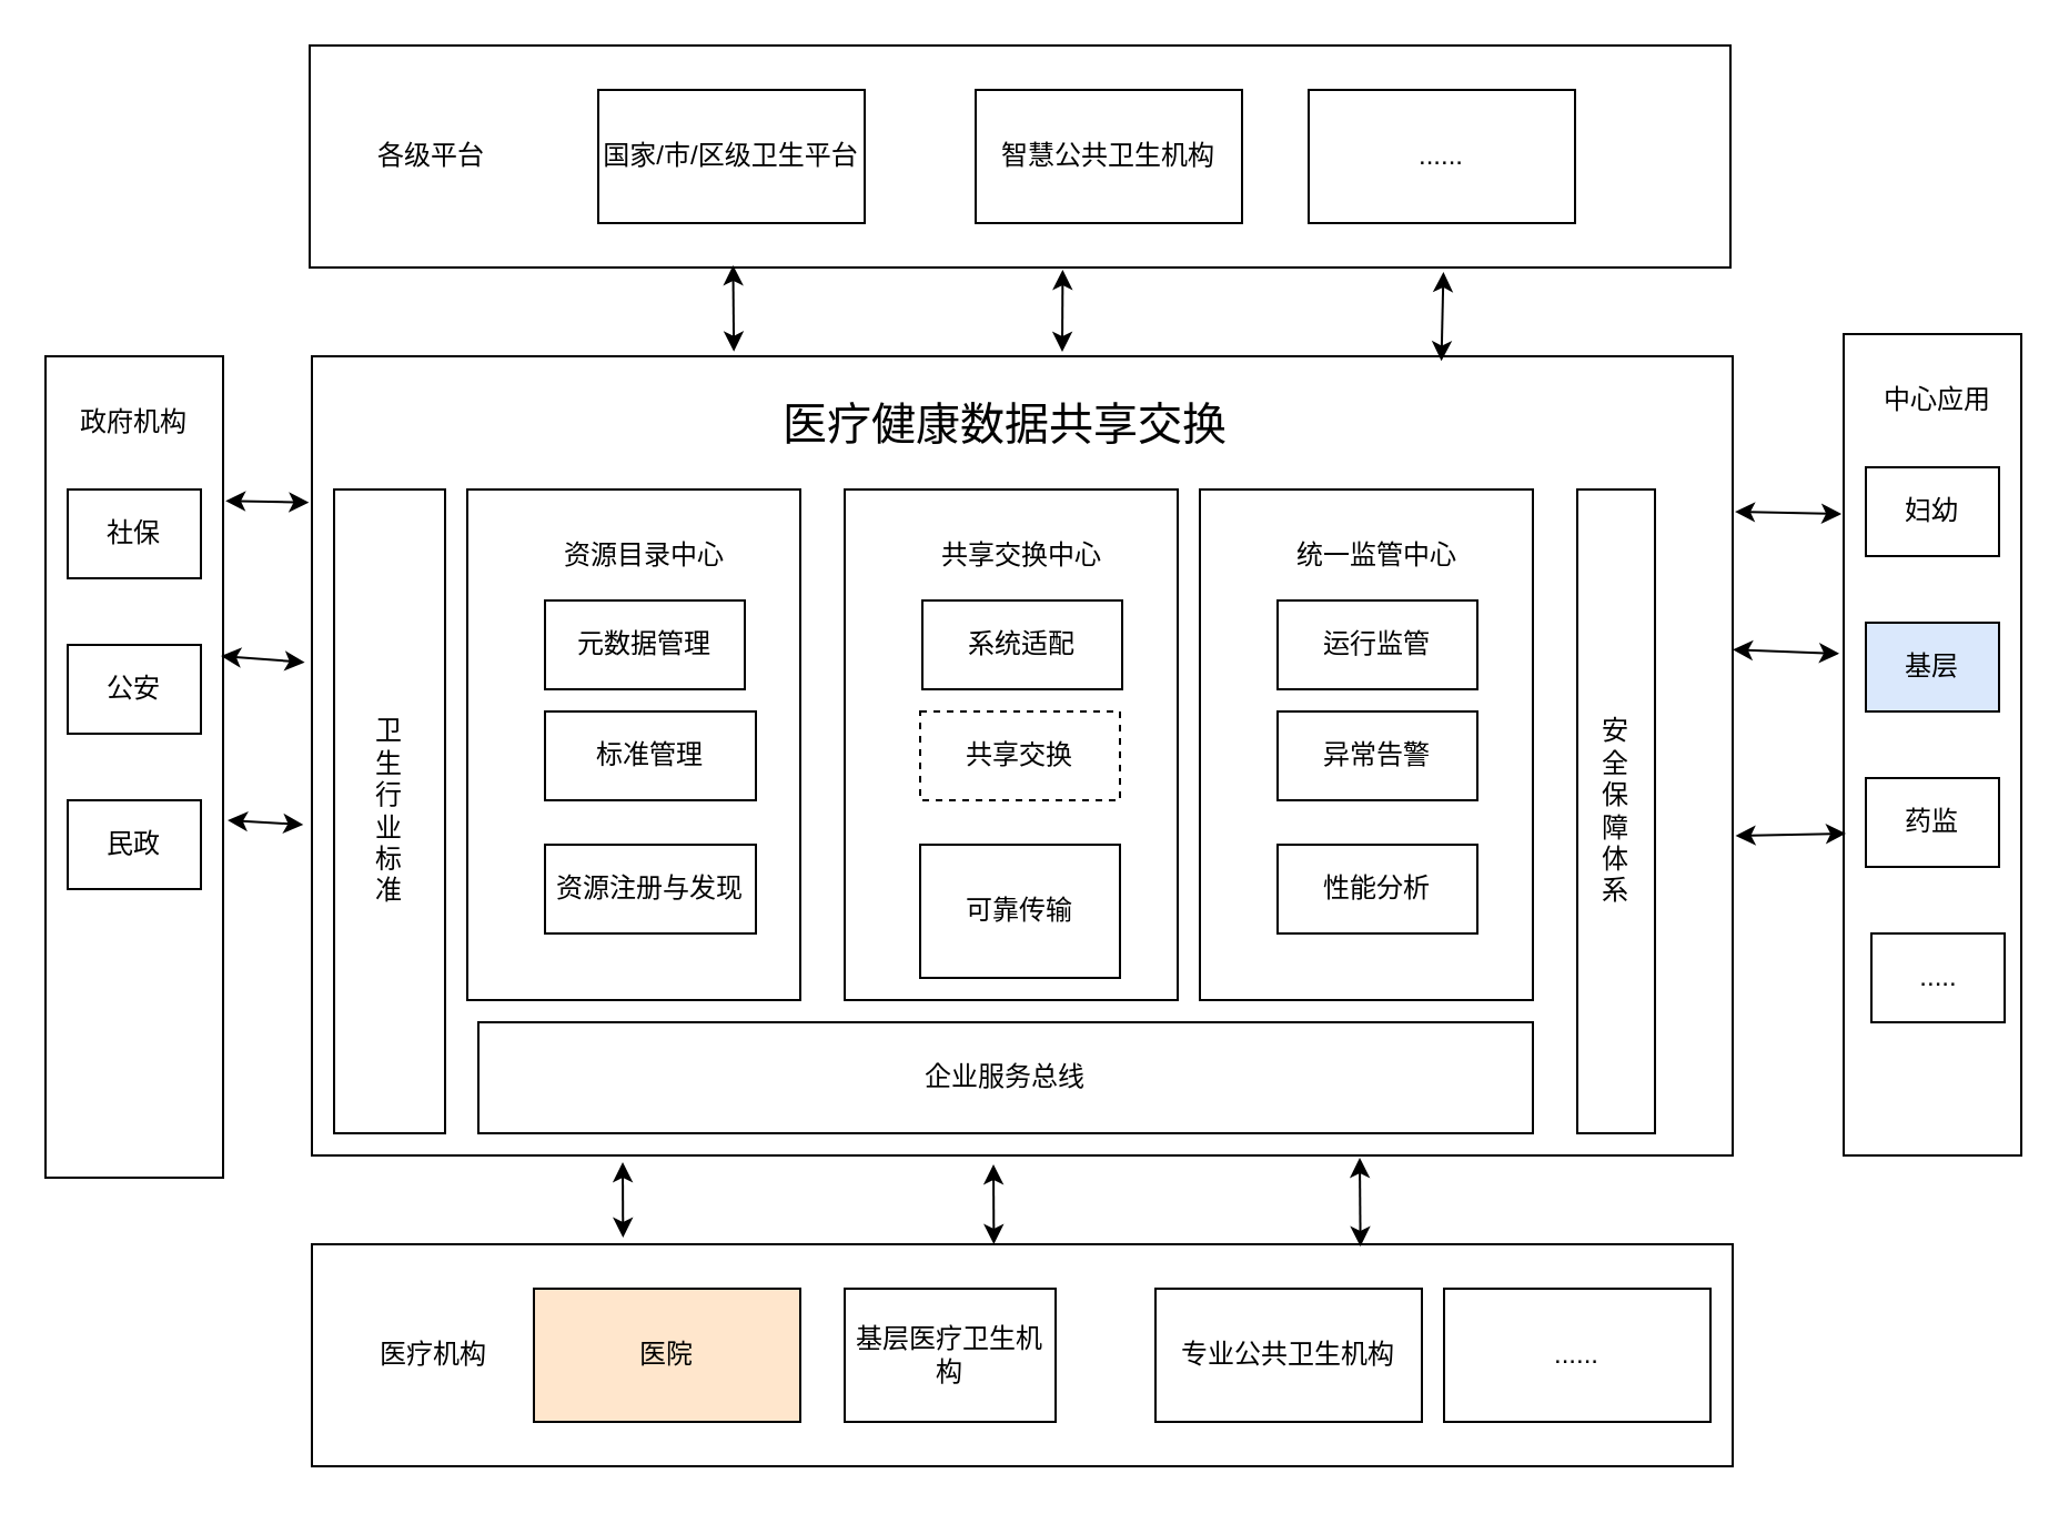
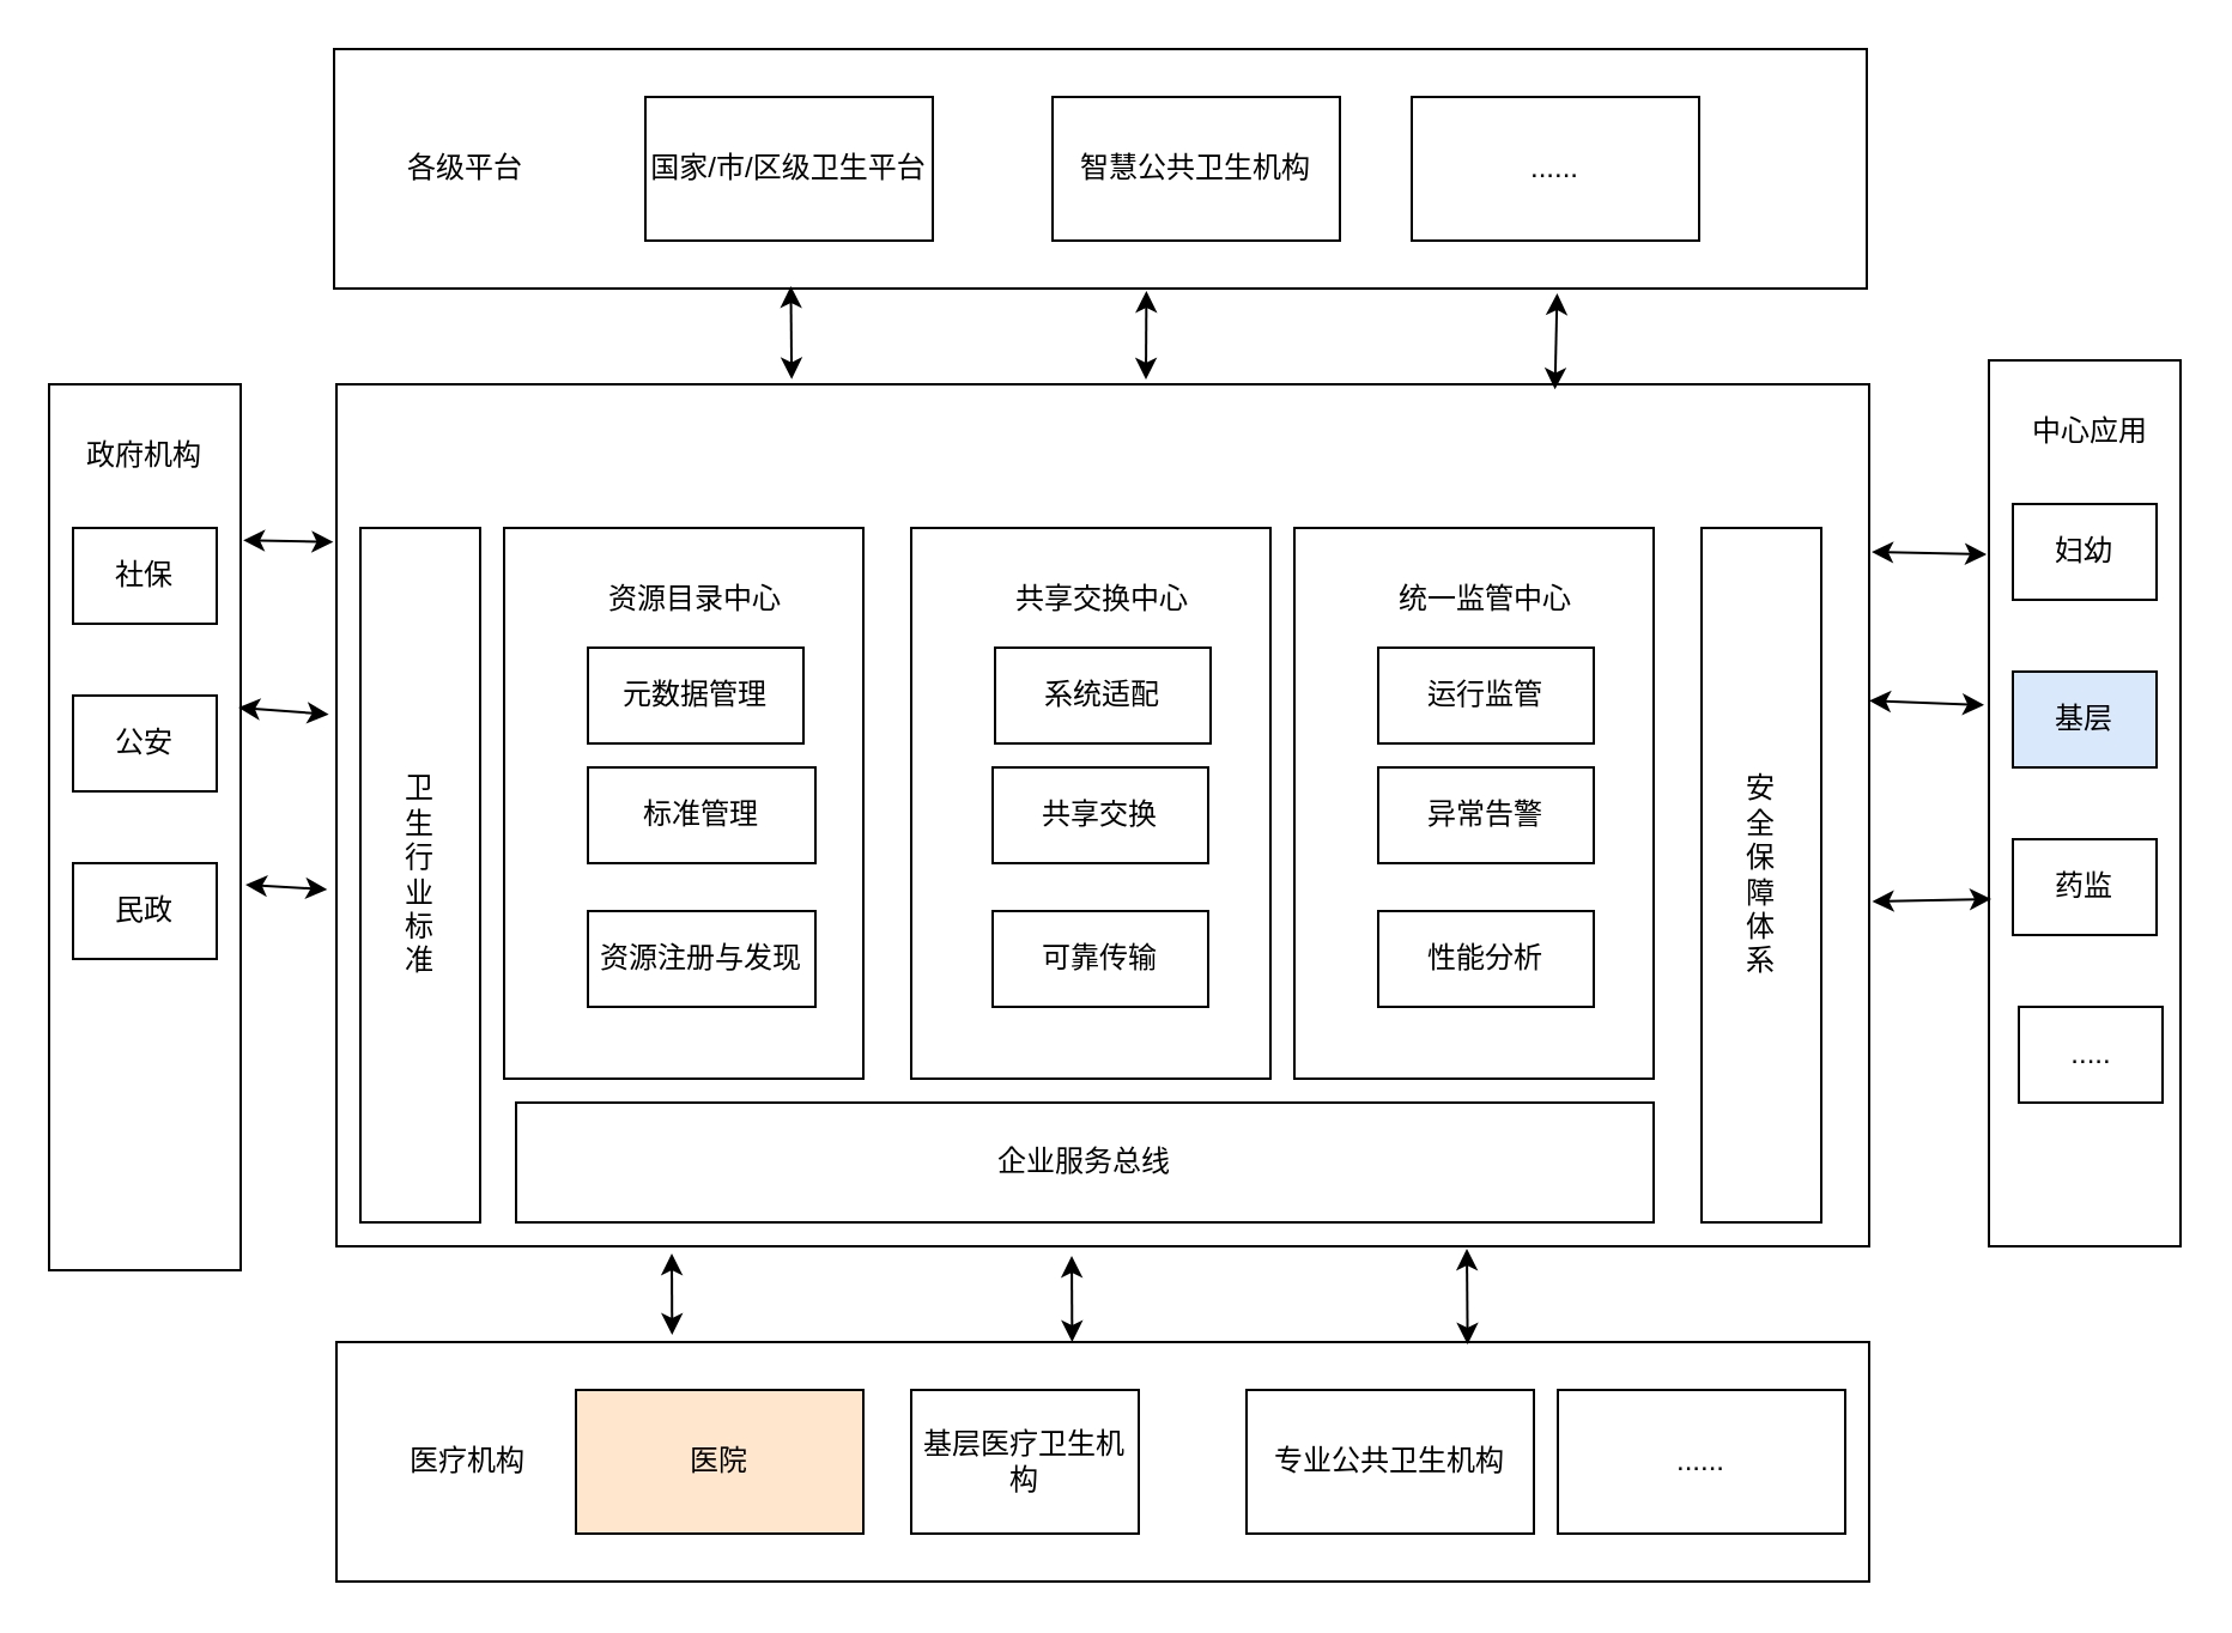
- <mxCell id="3" value="&lt;font style=&quot;font-size: 20px&quot;&gt;医疗健康数据共享交换&lt;/font&gt;" style="text;html=1;strokeColor=none;fillColor=none;align=center;verticalAlign=middle;whiteSpace=wrap;rounded=0;" parent="1" vertex="1"><mxGeometry x="335" y="180" width="235" height="20" as="geometry" /></mxCell>
- <mxCell id="13" value="共享交换" style="rounded=0;whiteSpace=wrap;html=1;dashed=1;" parent="1" vertex="1"><mxGeometry x="414" y="320" width="90" height="40" as="geometry" /></mxCell>
+ <mxCell id="13" value="共享交换" style="rounded=0;whiteSpace=wrap;html=1;" parent="1" vertex="1"><mxGeometry x="414" y="320" width="90" height="40" as="geometry" /></mxCell>
- <mxCell id="20" value="安&lt;br&gt;全&lt;br&gt;保&lt;br&gt;障&lt;br&gt;体&lt;br&gt;系" style="rounded=0;whiteSpace=wrap;html=1;" parent="1" vertex="1"><mxGeometry x="710" y="220" width="35" height="290" as="geometry" /></mxCell>
+ <mxCell id="20" value="安&lt;br&gt;全&lt;br&gt;保&lt;br&gt;障&lt;br&gt;体&lt;br&gt;系" style="rounded=0;whiteSpace=wrap;html=1;" parent="1" vertex="1"><mxGeometry x="710" y="220" width="50" height="290" as="geometry" /></mxCell>
- <mxCell id="14" value="可靠传输" style="rounded=0;whiteSpace=wrap;html=1;" parent="1" vertex="1"><mxGeometry x="414" y="380" width="90" height="60" as="geometry" /></mxCell>
+ <mxCell id="14" value="可靠传输" style="rounded=0;whiteSpace=wrap;html=1;" parent="1" vertex="1"><mxGeometry x="414" y="380" width="90" height="40" as="geometry" /></mxCell>
